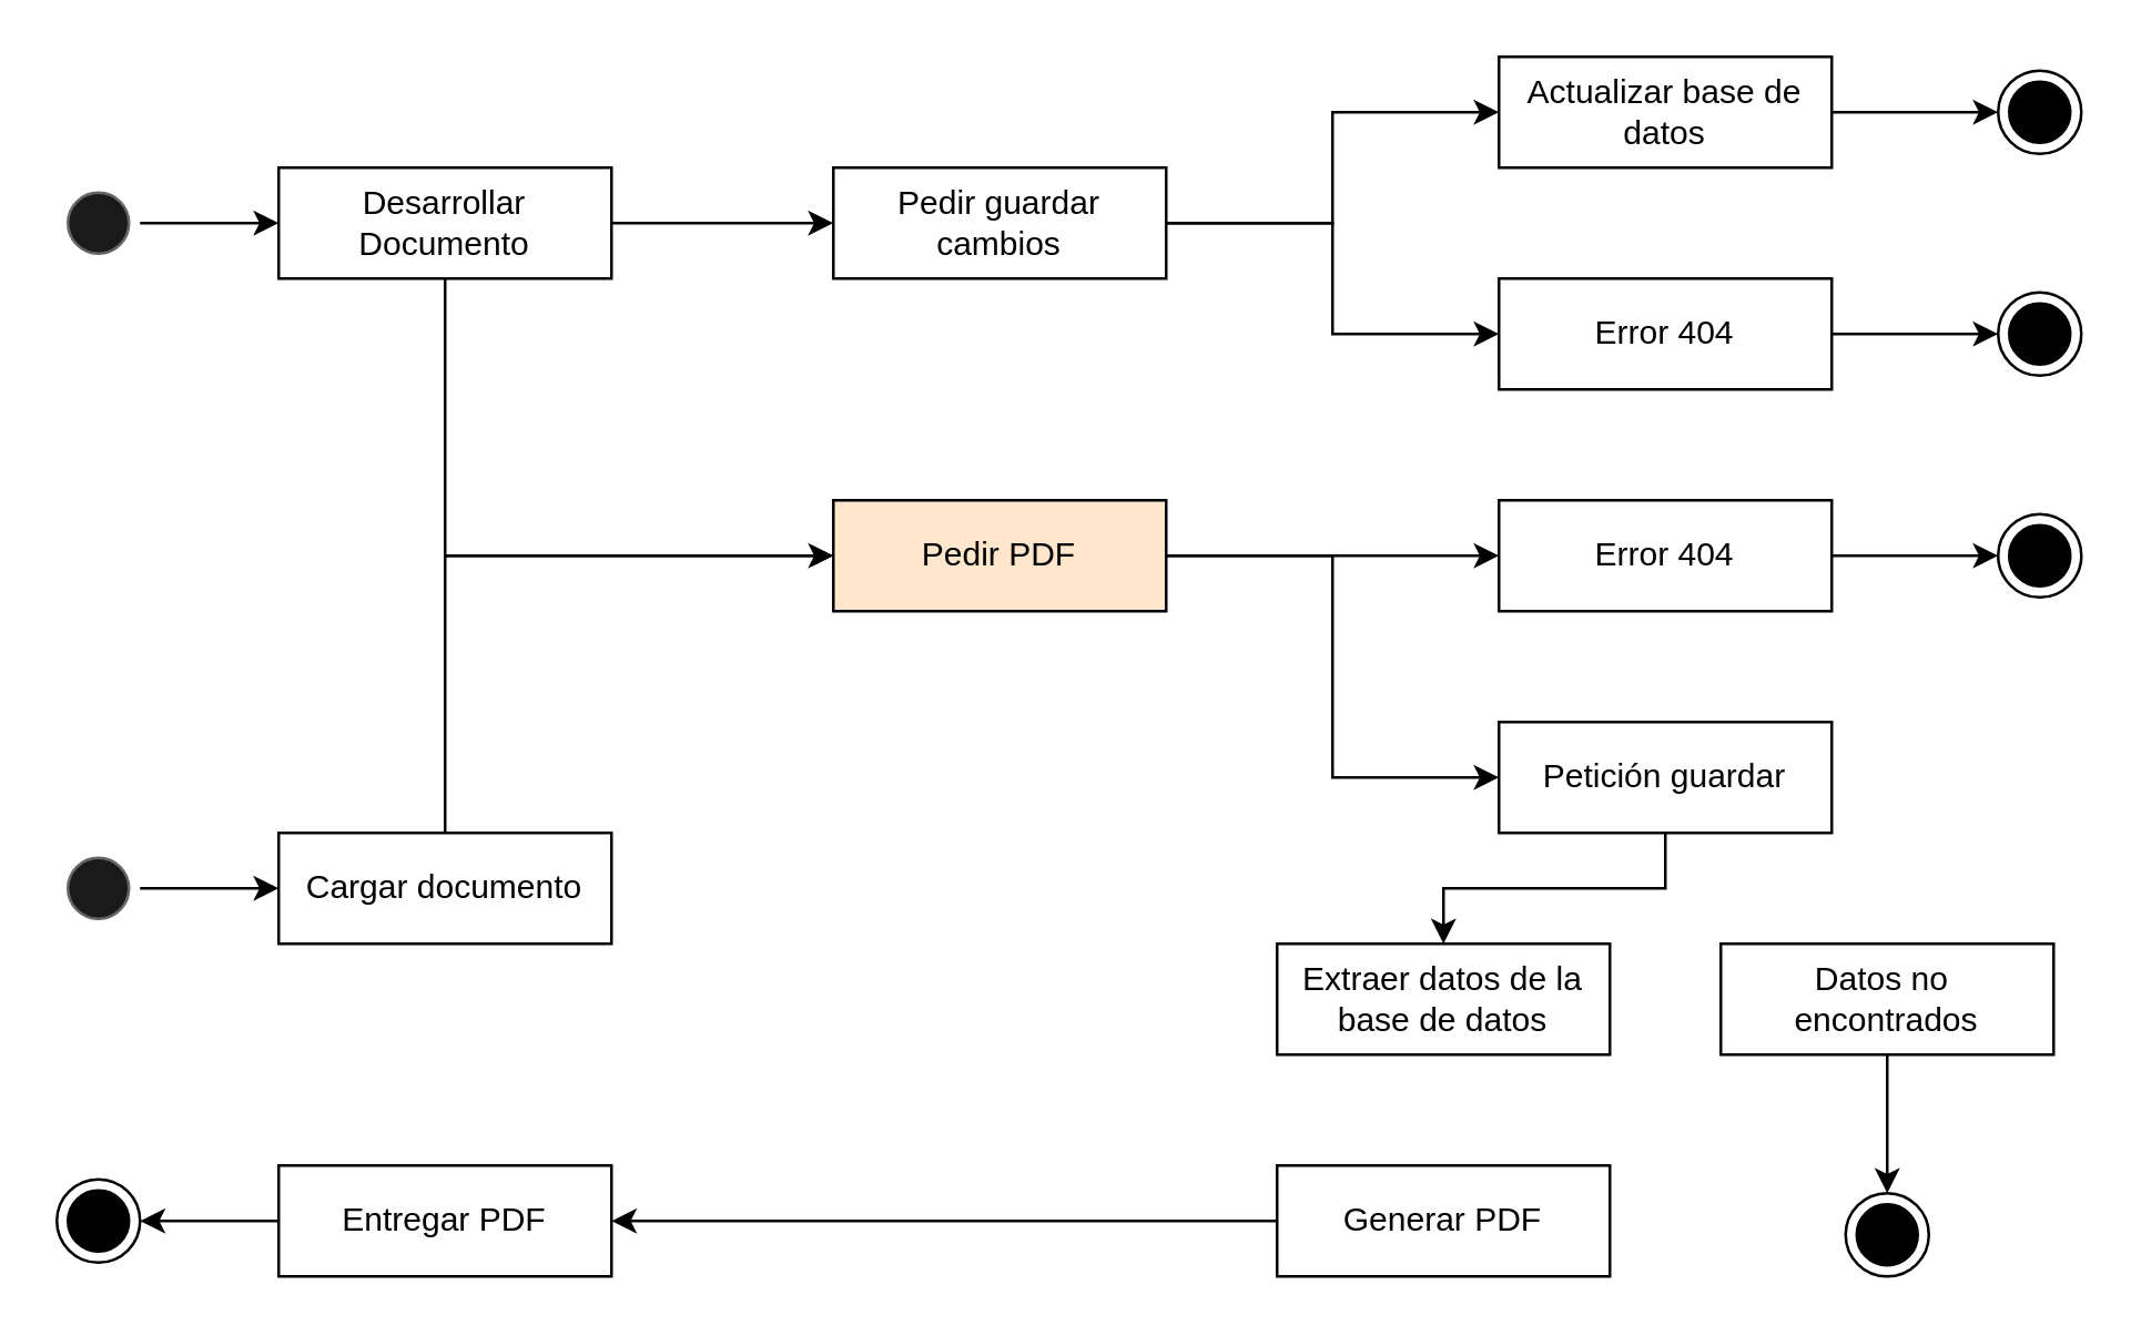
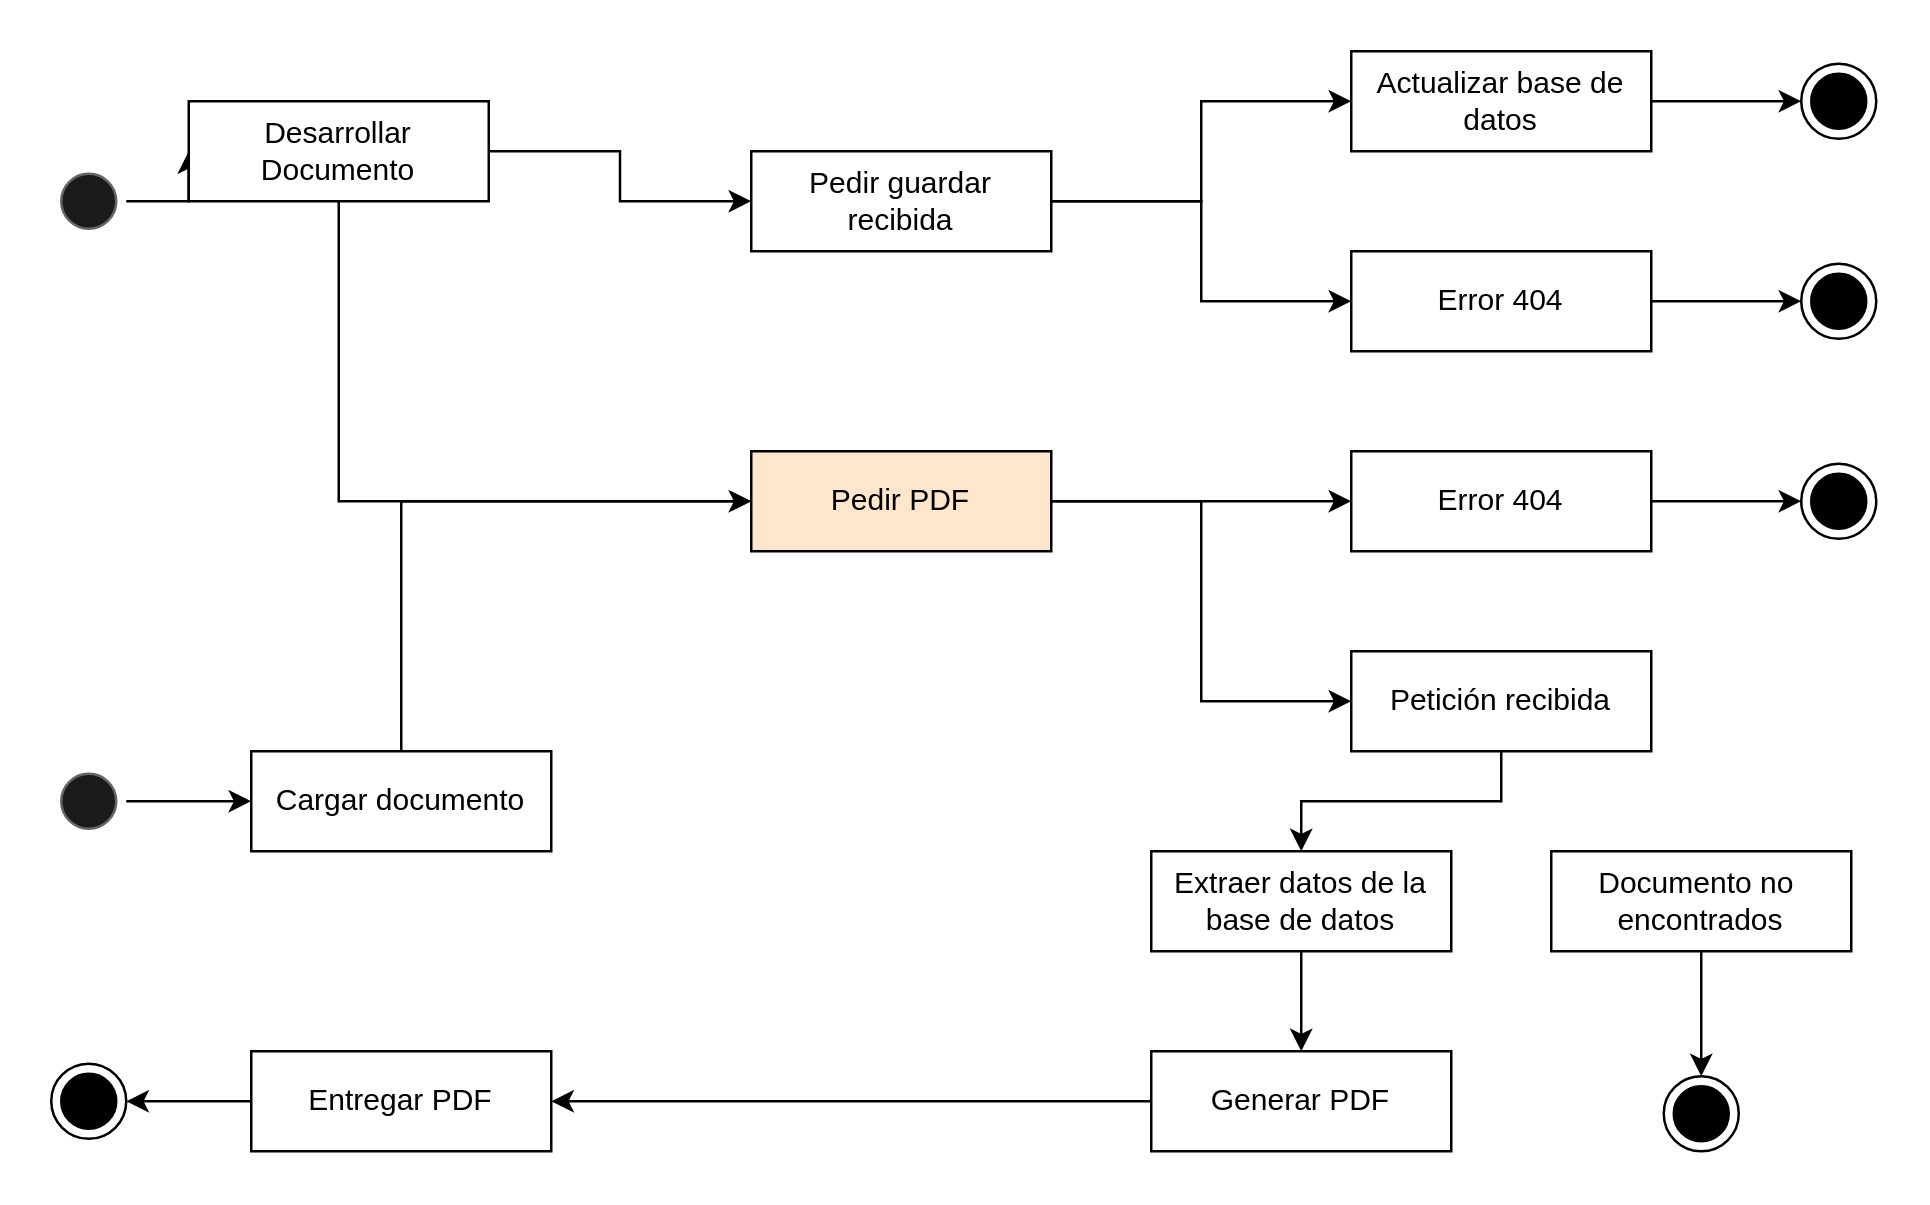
- <mxCell id="6" value="Desarrollar Documento" style="html=1;whiteSpace=wrap;" vertex="1" parent="1"><mxGeometry x="100" y="60" width="120" height="40" as="geometry" /></mxCell>
+ <mxCell id="6" value="Desarrollar Documento" style="html=1;whiteSpace=wrap;" vertex="1" parent="1"><mxGeometry x="75" y="40" width="120" height="40" as="geometry" /></mxCell>
- <mxCell id="9" value="Pedir guardar cambios" style="html=1;whiteSpace=wrap;" vertex="1" parent="1"><mxGeometry x="300" y="60" width="120" height="40" as="geometry" /></mxCell>
+ <mxCell id="9" value="Pedir guardar recibida" style="html=1;whiteSpace=wrap;" vertex="1" parent="1"><mxGeometry x="300" y="60" width="120" height="40" as="geometry" /></mxCell>
- <mxCell id="23" value="Petición guardar" style="html=1;whiteSpace=wrap;" vertex="1" parent="1"><mxGeometry x="540" y="260" width="120" height="40" as="geometry" /></mxCell>
+ <mxCell id="23" value="Petición recibida" style="html=1;whiteSpace=wrap;" vertex="1" parent="1"><mxGeometry x="540" y="260" width="120" height="40" as="geometry" /></mxCell>
- <mxCell id="27" value="Datos no&amp;nbsp; encontrados" style="html=1;whiteSpace=wrap;" vertex="1" parent="1"><mxGeometry x="620" y="340" width="120" height="40" as="geometry" /></mxCell>
+ <mxCell id="27" value="Documento no&amp;nbsp; encontrados" style="html=1;whiteSpace=wrap;" vertex="1" parent="1"><mxGeometry x="620" y="340" width="120" height="40" as="geometry" /></mxCell>
+ <mxCell id="24" style="edgeStyle=orthogonalEdgeStyle;rounded=0;orthogonalLoop=1;jettySize=auto;html=1;entryX=0.5;entryY=0;entryDx=0;entryDy=0;" edge="1" parent="1" source="25" target="34"><mxGeometry relative="1" as="geometry" /></mxCell>
